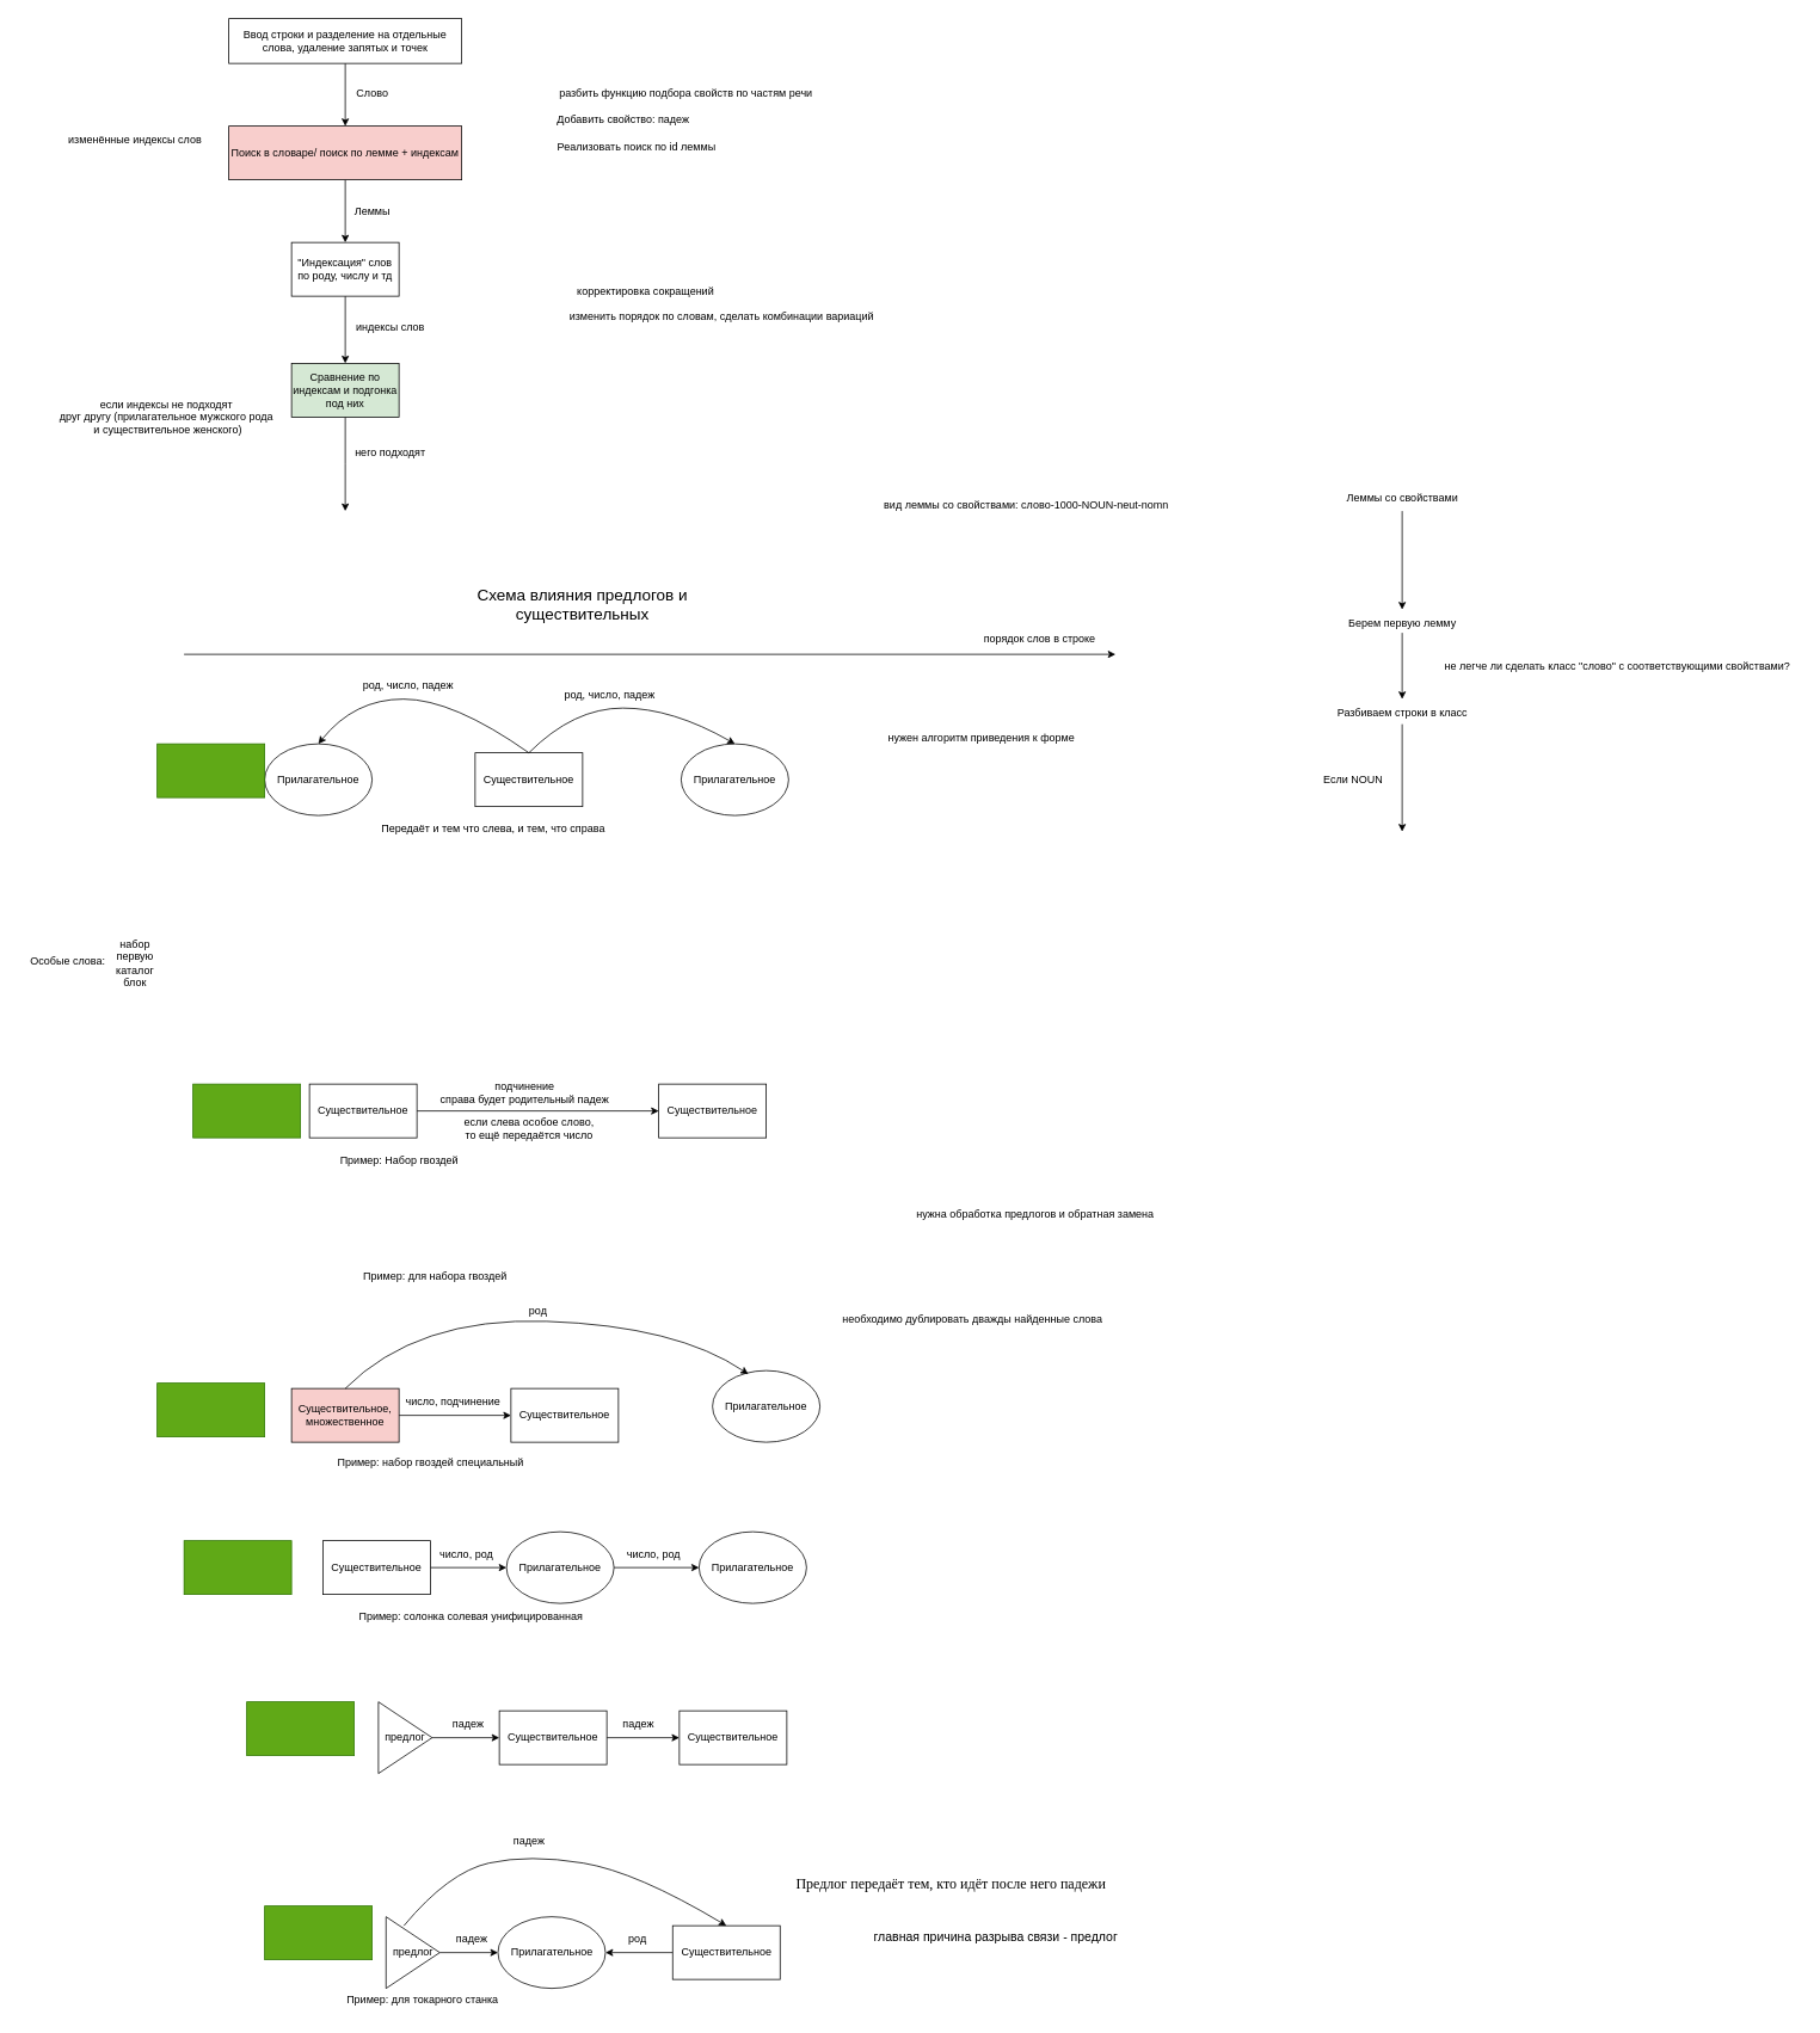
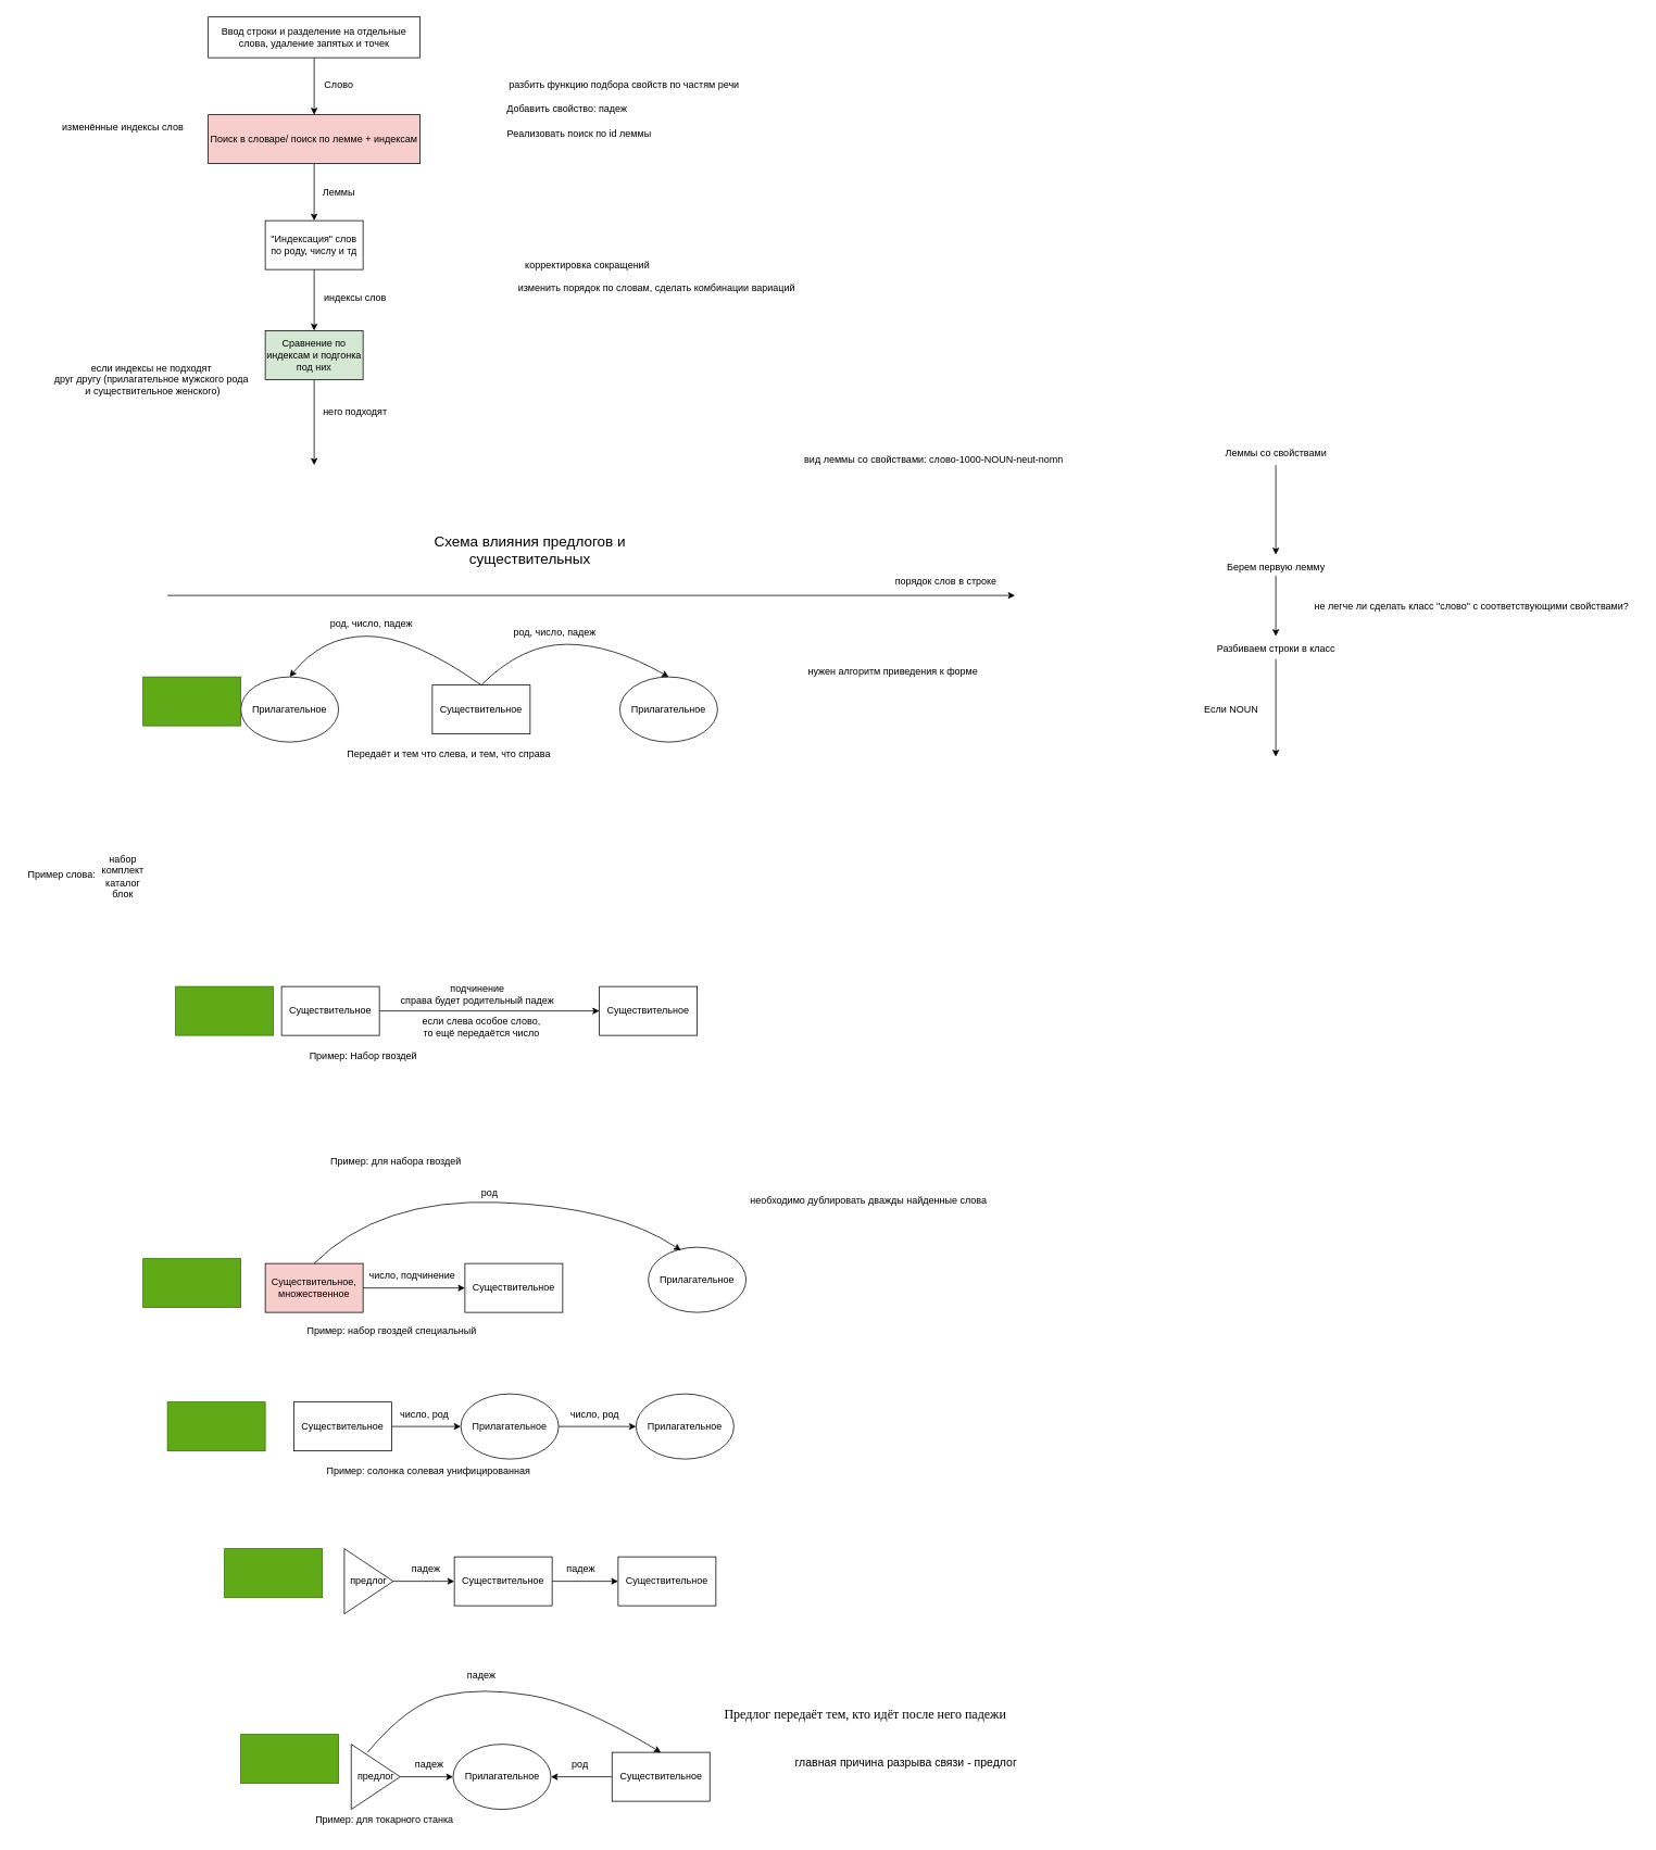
- <mxCell id="46" value="Особые слова:" style="text;html=1;align=center;verticalAlign=middle;resizable=0;points=[];autosize=1;strokeColor=none;fillColor=none;" parent="1" vertex="1"><mxGeometry x="20" y="1058" width="110" height="30" as="geometry" /></mxCell>
+ <mxCell id="46" value="Пример слова:" style="text;html=1;align=center;verticalAlign=middle;resizable=0;points=[];autosize=1;strokeColor=none;fillColor=none;" parent="1" vertex="1"><mxGeometry x="20" y="1058" width="110" height="30" as="geometry" /></mxCell>
- <mxCell id="37" value="набор&lt;br&gt;первую&lt;br&gt;каталог&lt;br&gt;блок" style="text;html=1;align=center;verticalAlign=middle;resizable=0;points=[];autosize=1;strokeColor=none;fillColor=none;" parent="1" vertex="1"><mxGeometry x="115" y="1040" width="70" height="70" as="geometry" /></mxCell>
+ <mxCell id="37" value="набор&lt;br&gt;комплект&lt;br&gt;каталог&lt;br&gt;блок" style="text;html=1;align=center;verticalAlign=middle;resizable=0;points=[];autosize=1;strokeColor=none;fillColor=none;" parent="1" vertex="1"><mxGeometry x="115" y="1040" width="70" height="70" as="geometry" /></mxCell>
- <mxCell id="90" value="нужна обработка предлогов и обратная замена&lt;div&gt;&lt;br&gt;&lt;/div&gt;" style="text;html=1;align=center;verticalAlign=middle;resizable=0;points=[];autosize=1;strokeColor=none;fillColor=none;" vertex="1" parent="1"><mxGeometry x="1010" y="1343" width="290" height="40" as="geometry" /></mxCell>
- <mxCell id="91" value="необходимо дублировать дважды найденные слова" style="text;html=1;align=center;verticalAlign=middle;resizable=0;points=[];autosize=1;strokeColor=none;fillColor=none;" vertex="1" parent="1"><mxGeometry x="930" y="1458" width="310" height="30" as="geometry" /></mxCell>
+ <mxCell id="91" value="необходимо дублировать дважды найденные слова" style="text;html=1;align=center;verticalAlign=middle;resizable=0;points=[];autosize=1;strokeColor=none;fillColor=none;" vertex="1" parent="1"><mxGeometry x="910" y="1458" width="310" height="30" as="geometry" /></mxCell>
